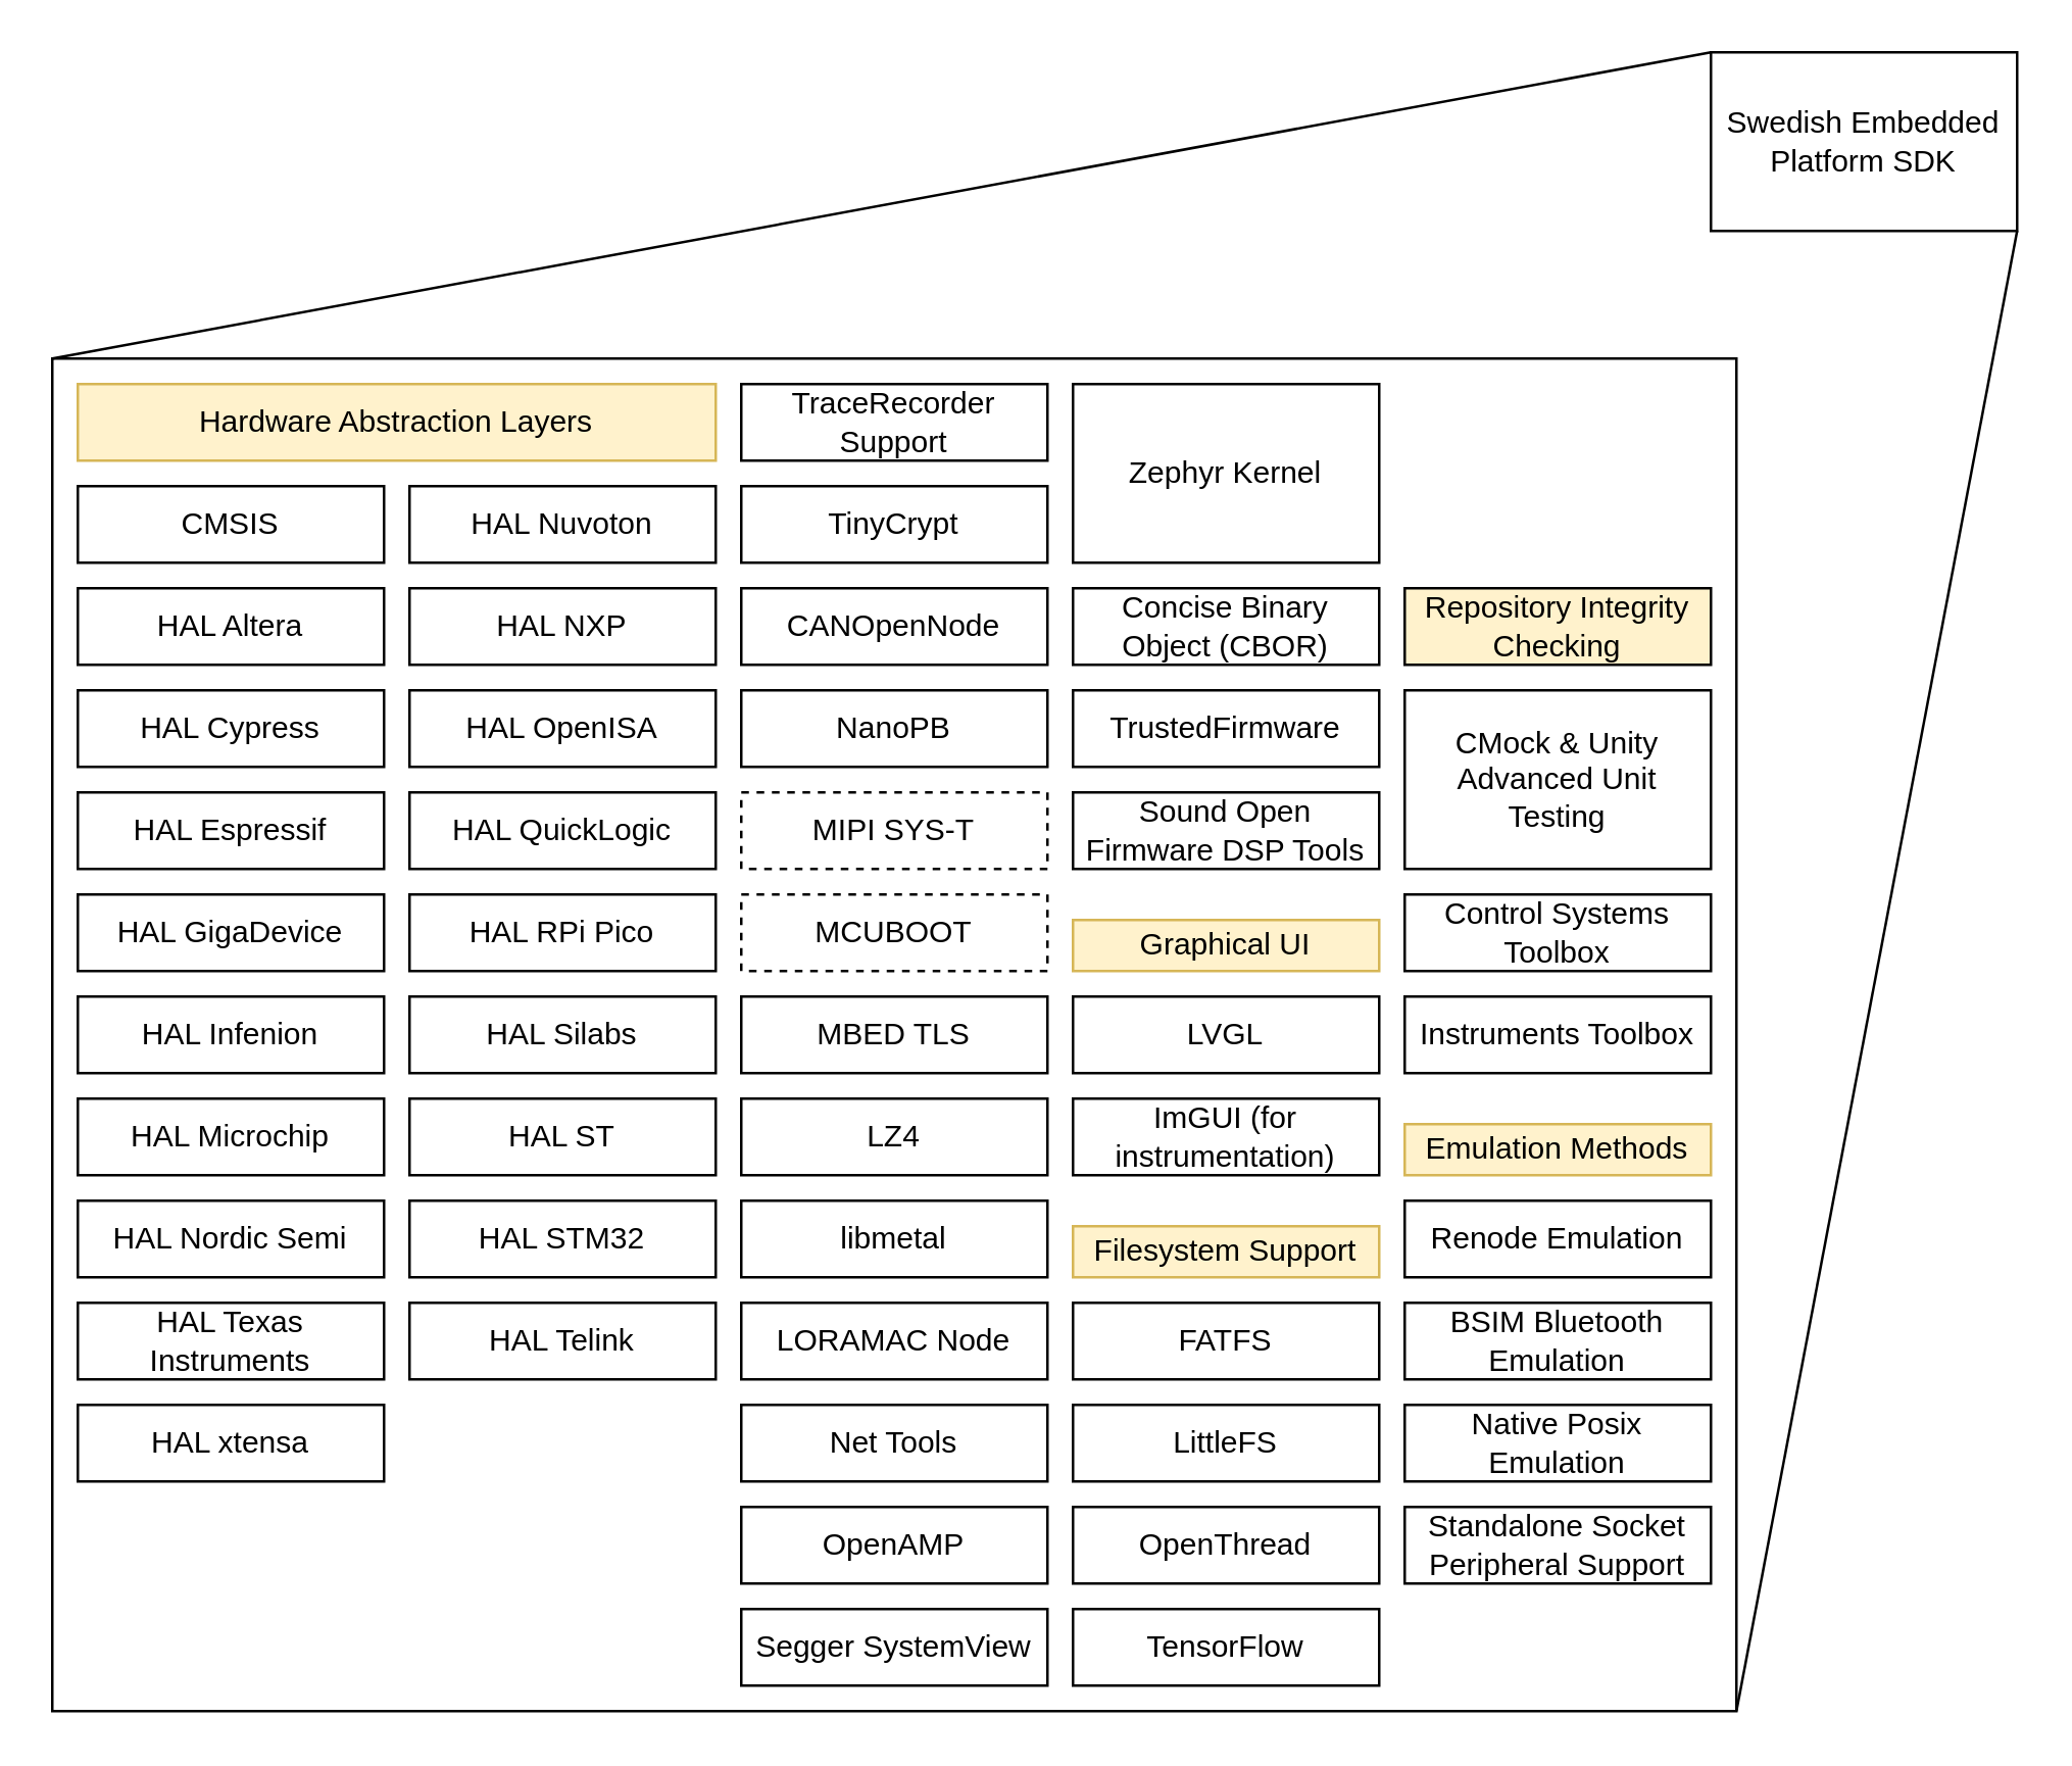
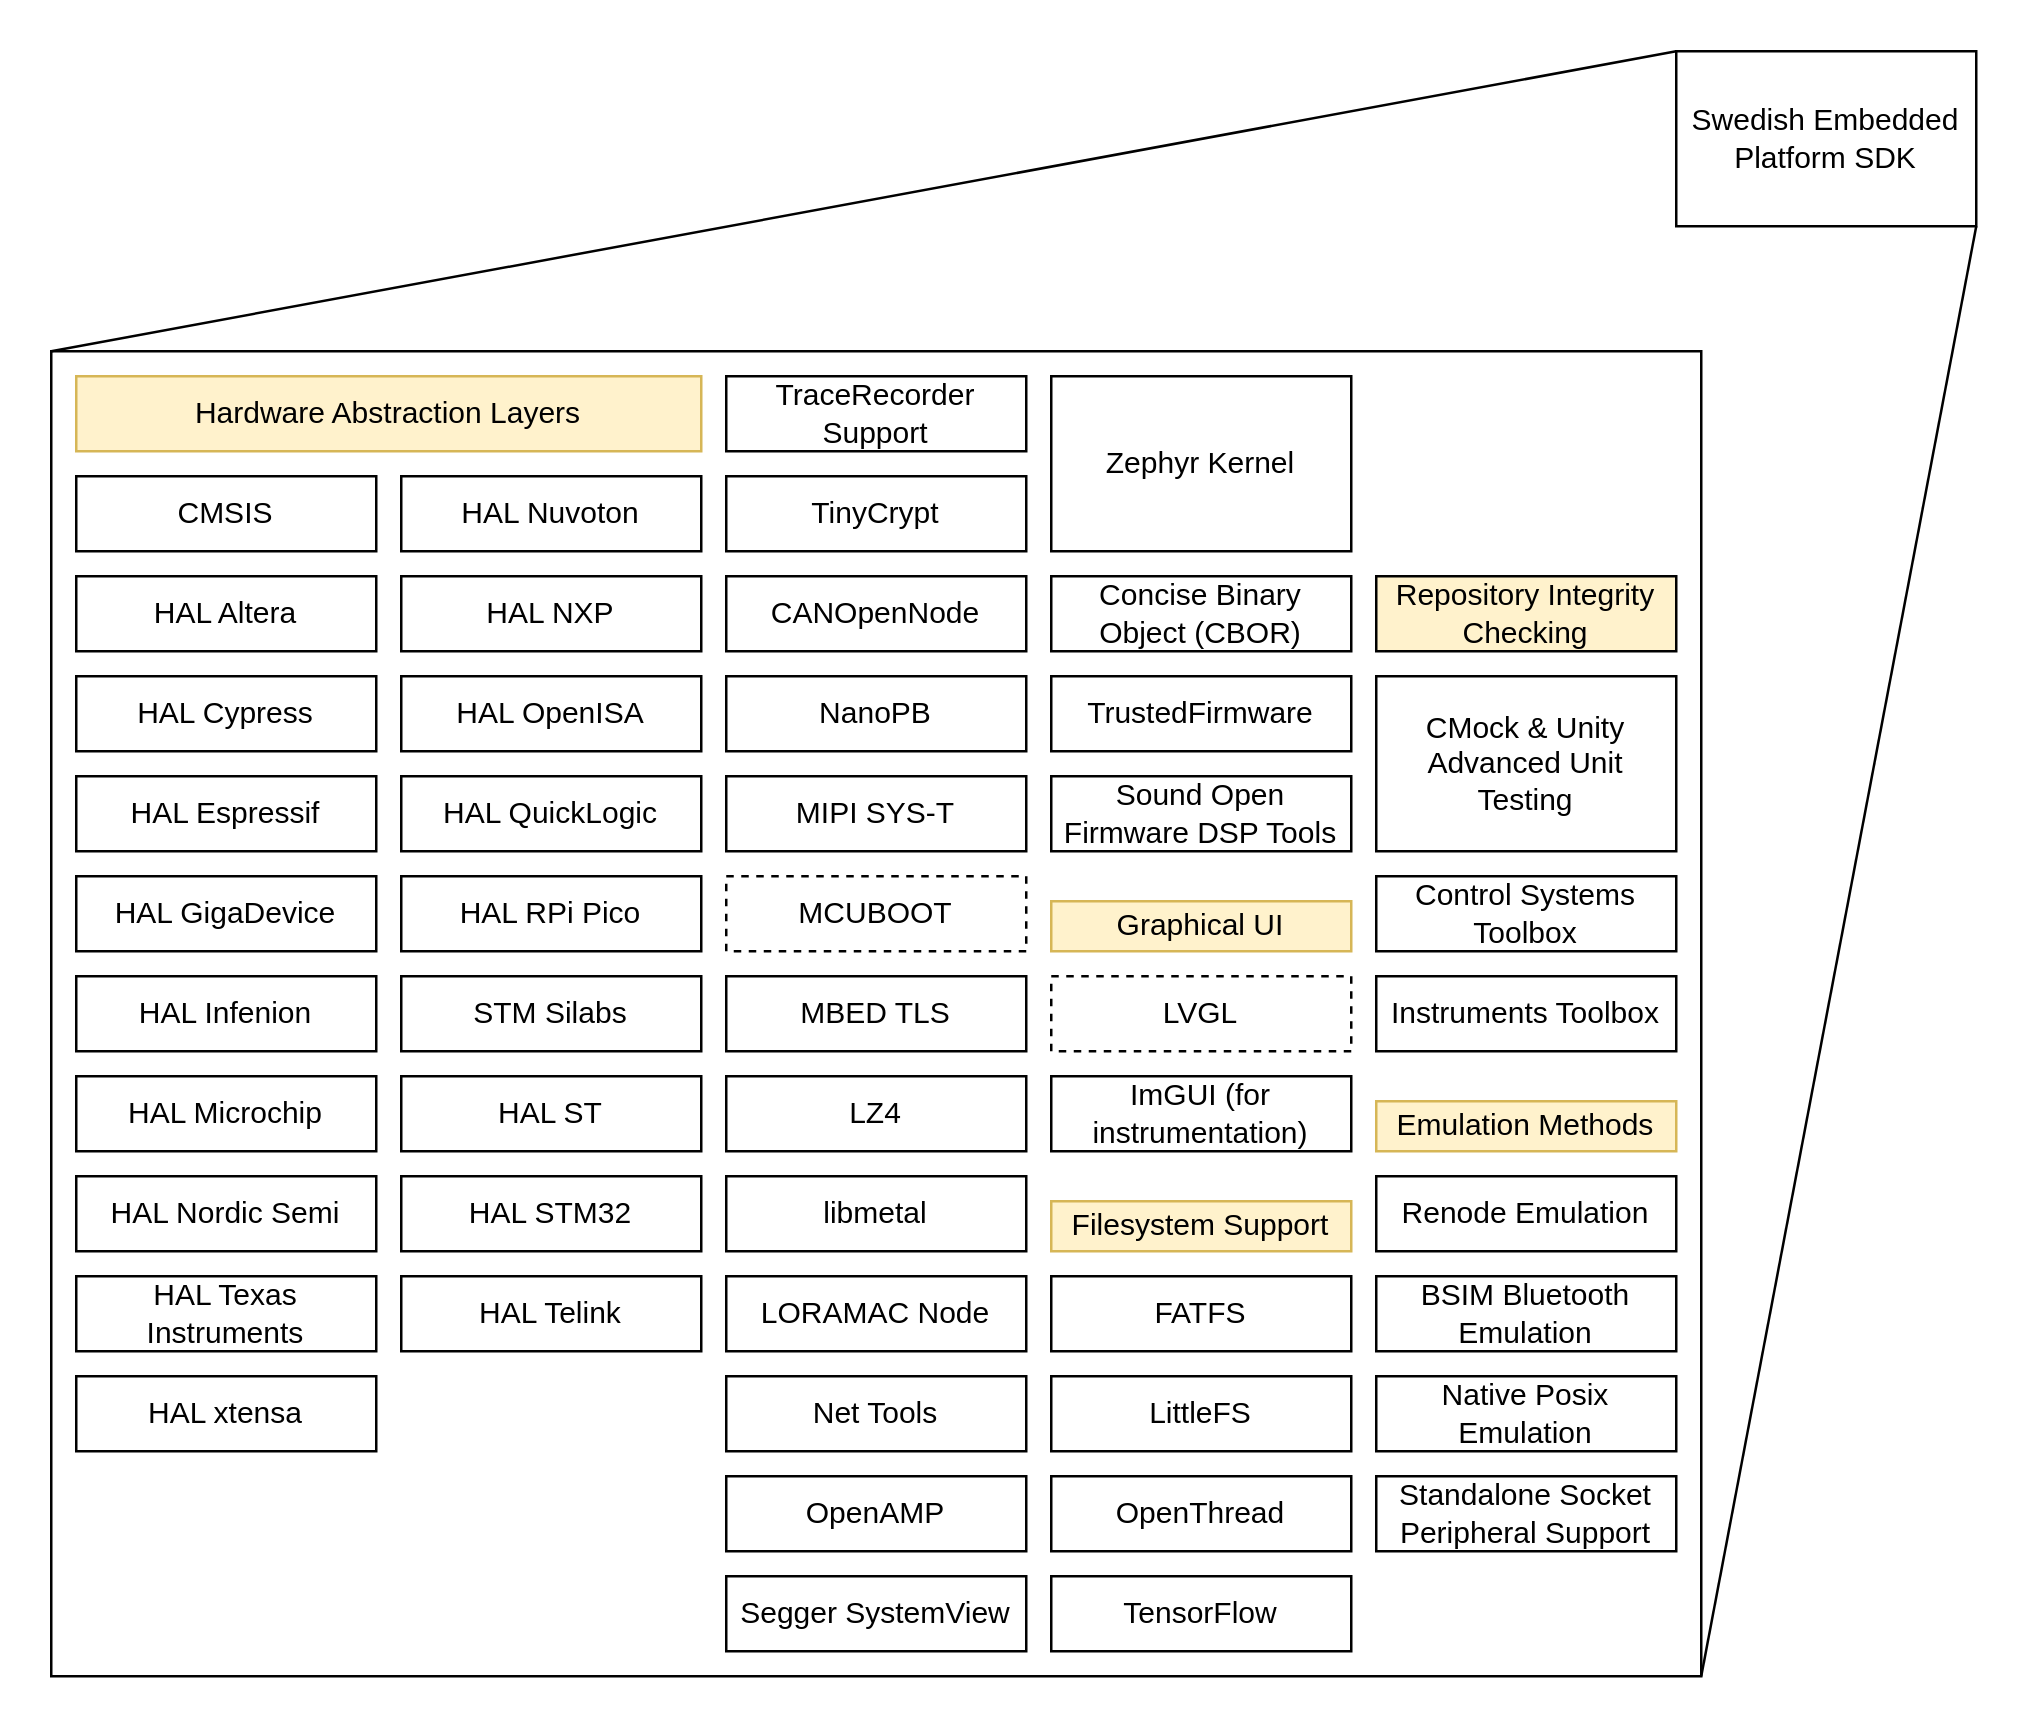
- <mxCell id="40" value="MIPI SYS-T" style="rounded=0;whiteSpace=wrap;html=1;dashed=1;" vertex="1" parent="1"><mxGeometry x="290" y="310" width="120" height="30" as="geometry" /></mxCell>
+ <mxCell id="40" value="MIPI SYS-T" style="rounded=0;whiteSpace=wrap;html=1;" vertex="1" parent="1"><mxGeometry x="290" y="310" width="120" height="30" as="geometry" /></mxCell>
- <mxCell id="27" value="HAL Silabs" style="rounded=0;whiteSpace=wrap;html=1;" vertex="1" parent="1"><mxGeometry x="160" y="390" width="120" height="30" as="geometry" /></mxCell>
+ <mxCell id="27" value="STM Silabs" style="rounded=0;whiteSpace=wrap;html=1;" vertex="1" parent="1"><mxGeometry x="160" y="390" width="120" height="30" as="geometry" /></mxCell>
- <mxCell id="36" value="LVGL" style="rounded=0;whiteSpace=wrap;html=1;" vertex="1" parent="1"><mxGeometry x="420" y="390" width="120" height="30" as="geometry" /></mxCell>
+ <mxCell id="36" value="LVGL" style="rounded=0;whiteSpace=wrap;html=1;dashed=1;" vertex="1" parent="1"><mxGeometry x="420" y="390" width="120" height="30" as="geometry" /></mxCell>
